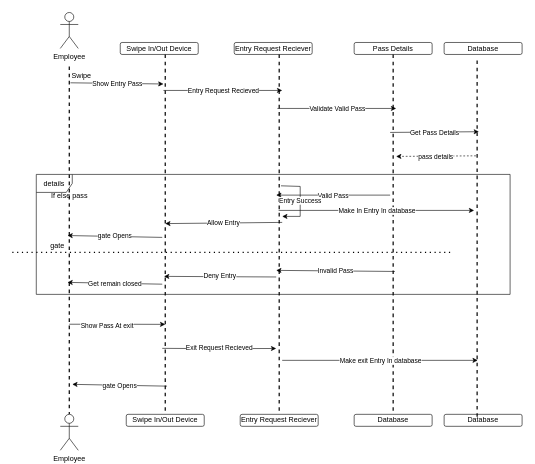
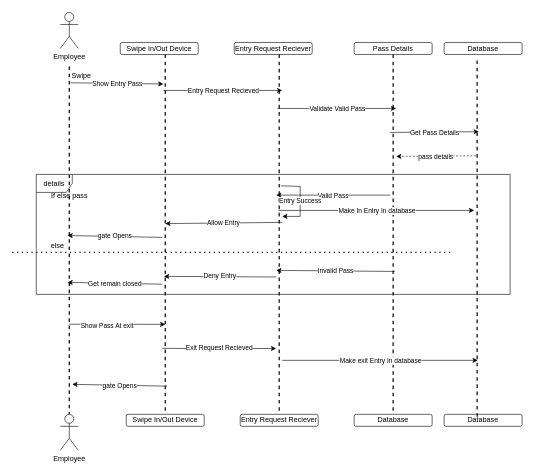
- <mxCell id="25" value="gate" style="text;html=1;align=center;verticalAlign=middle;resizable=0;points=[];autosize=1;strokeColor=none;fillColor=none;" parent="1" vertex="1"><mxGeometry y="395" width="50" height="30" as="geometry" x="70" /></mxCell>
+ <mxCell id="25" value="else" style="text;html=1;align=center;verticalAlign=middle;resizable=0;points=[];autosize=1;strokeColor=none;fillColor=none;" parent="1" vertex="1"><mxGeometry y="395" width="50" height="30" as="geometry" x="70" /></mxCell>
